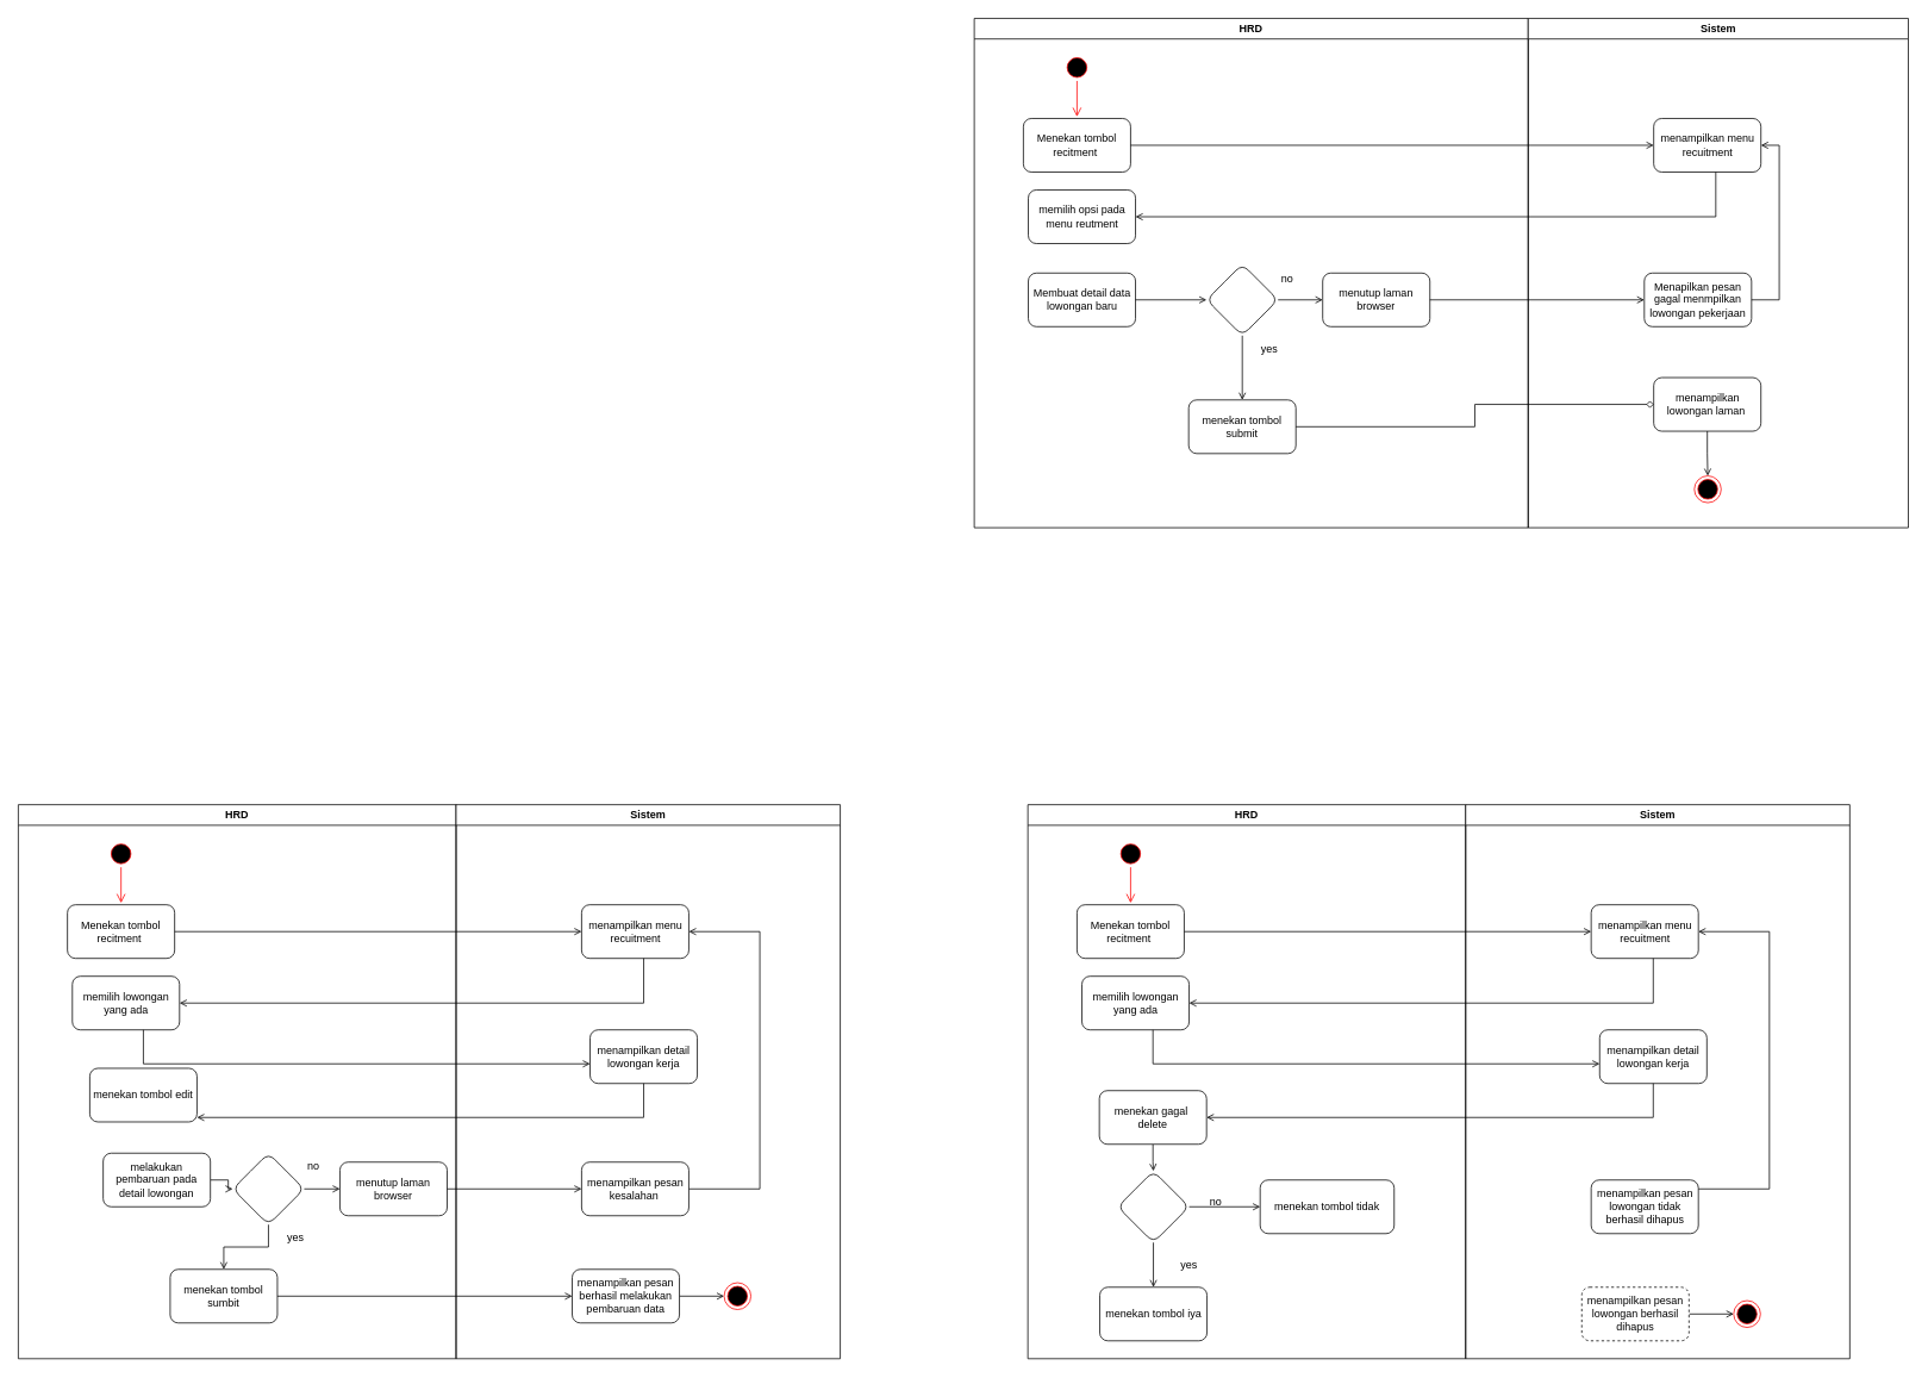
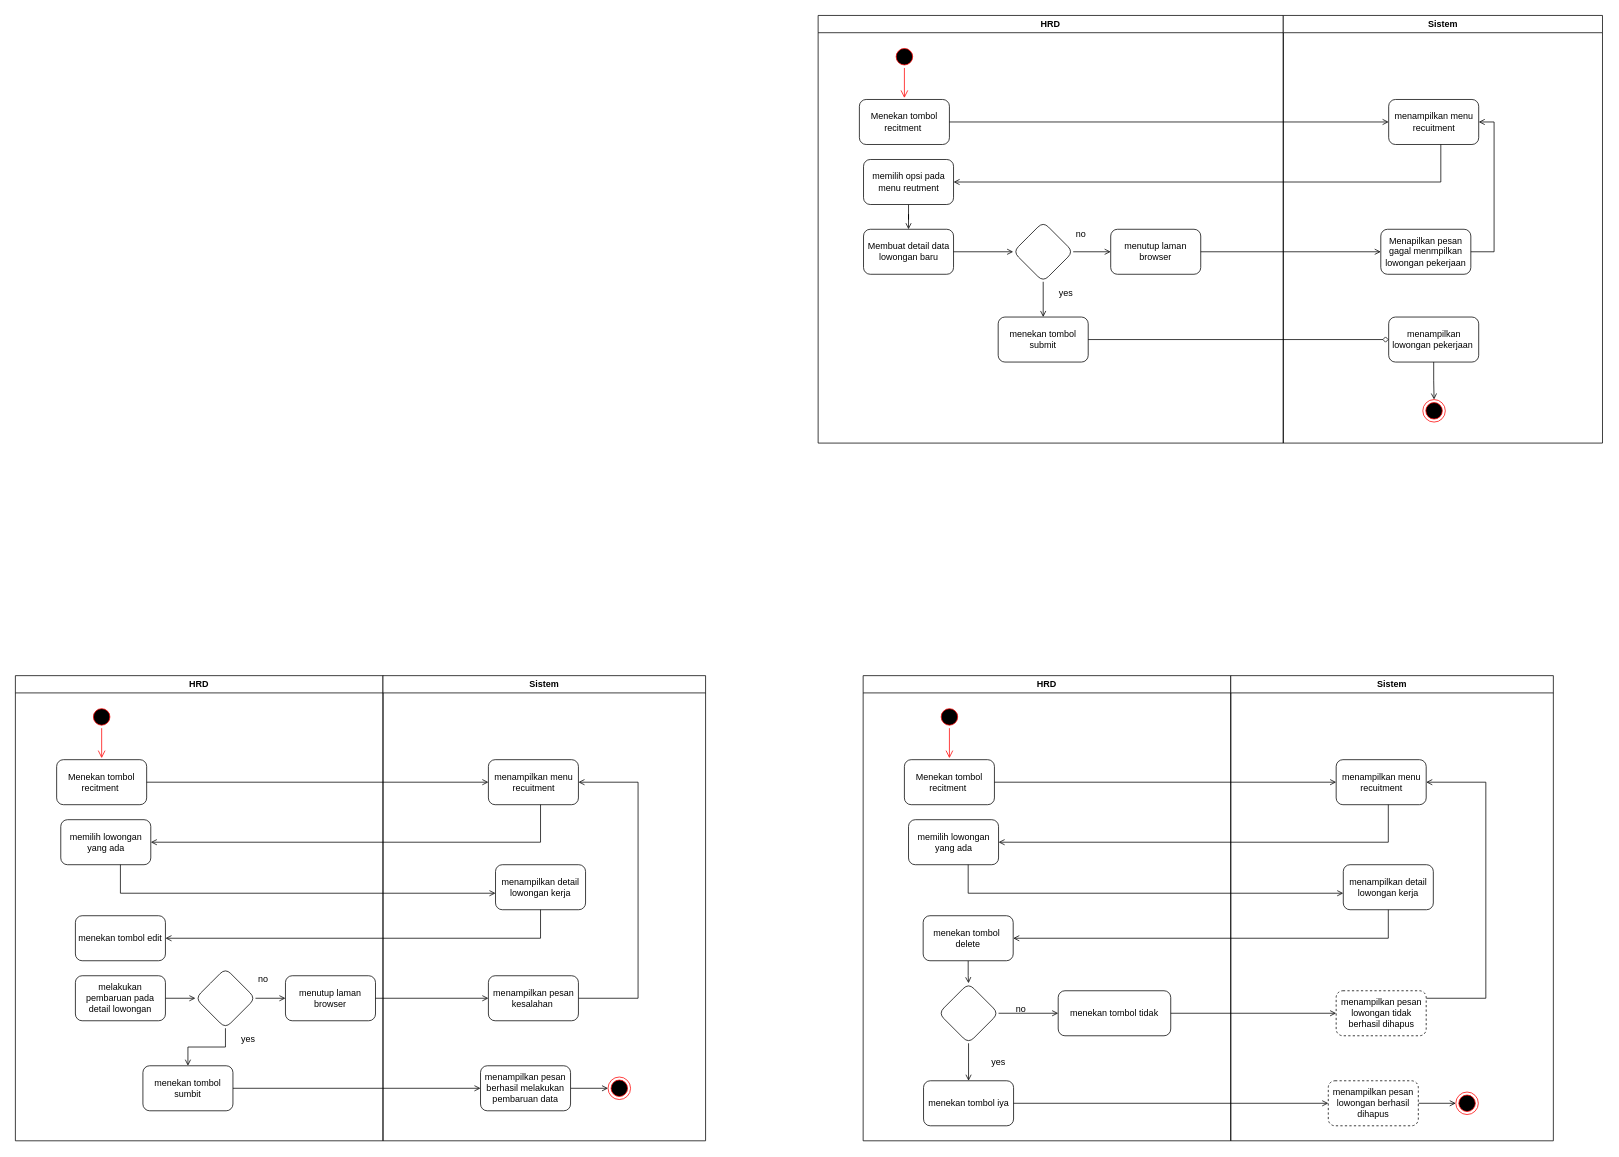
+ <mxCell id="6" value="" style="edgeStyle=orthogonalEdgeStyle;rounded=0;orthogonalLoop=1;jettySize=auto;html=1;endArrow=open;endFill=0;" edge="1" parent="2" source="7" target="8"><mxGeometry relative="1" as="geometry" /></mxCell>
- <mxCell id="19" value="menampilkan lowongan laman&amp;nbsp;" style="whiteSpace=wrap;html=1;fillColor=rgb(255, 255, 255);strokeColor=rgb(0, 0, 0);fontColor=rgb(0, 0, 0);rounded=1;" vertex="1" parent="16"><mxGeometry x="140.5" y="402" width="120" height="60" as="geometry" /></mxCell>
+ <mxCell id="19" value="menampilkan lowongan pekerjaan&amp;nbsp;" style="whiteSpace=wrap;html=1;fillColor=rgb(255, 255, 255);strokeColor=rgb(0, 0, 0);fontColor=rgb(0, 0, 0);rounded=1;" vertex="1" parent="16"><mxGeometry x="140.5" y="402" width="120" height="60" as="geometry" /></mxCell>
- <mxCell id="12" value="menekan tombol submit" style="whiteSpace=wrap;html=1;fillColor=rgb(255, 255, 255);strokeColor=rgb(0, 0, 0);fontColor=rgb(0, 0, 0);rounded=1;" vertex="1" parent="2"><mxGeometry x="240" y="427" width="120" height="60" as="geometry" /></mxCell>
+ <mxCell id="12" value="menekan tombol submit" style="whiteSpace=wrap;html=1;fillColor=rgb(255, 255, 255);strokeColor=rgb(0, 0, 0);fontColor=rgb(0, 0, 0);rounded=1;" vertex="1" parent="2"><mxGeometry x="240" y="402" width="120" height="60" as="geometry" /></mxCell>
- <mxCell id="61" value="menekan tombol edit" style="whiteSpace=wrap;html=1;fillColor=rgb(255, 255, 255);strokeColor=rgb(0, 0, 0);fontColor=rgb(0, 0, 0);rounded=1;" vertex="1" parent="56"><mxGeometry x="80" y="295" width="120" height="60" as="geometry" /></mxCell>
+ <mxCell id="61" value="menekan tombol edit" style="whiteSpace=wrap;html=1;fillColor=rgb(255, 255, 255);strokeColor=rgb(0, 0, 0);fontColor=rgb(0, 0, 0);rounded=1;" vertex="1" parent="56"><mxGeometry x="80" y="320" width="120" height="60" as="geometry" /></mxCell>
- <mxCell id="34" value="menekan gagal&amp;nbsp; delete" style="whiteSpace=wrap;html=1;fillColor=rgb(255, 255, 255);strokeColor=rgb(0, 0, 0);fontColor=rgb(0, 0, 0);rounded=1;" vertex="1" parent="28"><mxGeometry x="80" y="320" width="120" height="60" as="geometry" /></mxCell>
+ <mxCell id="34" value="menekan tombol&amp;nbsp; delete" style="whiteSpace=wrap;html=1;fillColor=rgb(255, 255, 255);strokeColor=rgb(0, 0, 0);fontColor=rgb(0, 0, 0);rounded=1;" vertex="1" parent="28"><mxGeometry x="80" y="320" width="120" height="60" as="geometry" /></mxCell>
- <mxCell id="63" value="melakukan pembaruan pada detail lowongan" style="whiteSpace=wrap;html=1;fillColor=rgb(255, 255, 255);strokeColor=rgb(0, 0, 0);fontColor=rgb(0, 0, 0);rounded=1;" vertex="1" parent="56"><mxGeometry x="95" y="390" width="120" height="60" as="geometry" /></mxCell>
+ <mxCell id="63" value="melakukan pembaruan pada detail lowongan" style="whiteSpace=wrap;html=1;fillColor=rgb(255, 255, 255);strokeColor=rgb(0, 0, 0);fontColor=rgb(0, 0, 0);rounded=1;" vertex="1" parent="56"><mxGeometry x="80" y="400" width="120" height="60" as="geometry" /></mxCell>
+ <mxCell id="55" style="edgeStyle=orthogonalEdgeStyle;rounded=0;orthogonalLoop=1;jettySize=auto;html=1;endArrow=open;endFill=0;" edge="1" parent="1" source="39" target="49"><mxGeometry relative="1" as="geometry" /></mxCell>
- <mxCell id="49" value="menampilkan pesan lowongan tidak berhasil dihapus" style="whiteSpace=wrap;html=1;fillColor=rgb(255, 255, 255);strokeColor=rgb(0, 0, 0);fontColor=rgb(0, 0, 0);rounded=1;" vertex="1" parent="42"><mxGeometry x="140.5" y="420" width="120" height="60" as="geometry" /></mxCell>
+ <mxCell id="49" value="menampilkan pesan lowongan tidak berhasil dihapus" style="whiteSpace=wrap;html=1;fillColor=rgb(255, 255, 255);strokeColor=rgb(0, 0, 0);fontColor=rgb(0, 0, 0);rounded=1;dashed=1;" vertex="1" parent="42"><mxGeometry x="140.5" y="420" width="120" height="60" as="geometry" /></mxCell>
+ <mxCell id="54" value="" style="edgeStyle=orthogonalEdgeStyle;rounded=0;orthogonalLoop=1;jettySize=auto;html=1;exitX=1;exitY=0.5;exitDx=0;exitDy=0;endArrow=open;endFill=0;" edge="1" parent="1" source="38" target="46"><mxGeometry relative="1" as="geometry"><mxPoint x="1570" y="1330.091" as="sourcePoint" /></mxGeometry></mxCell>
